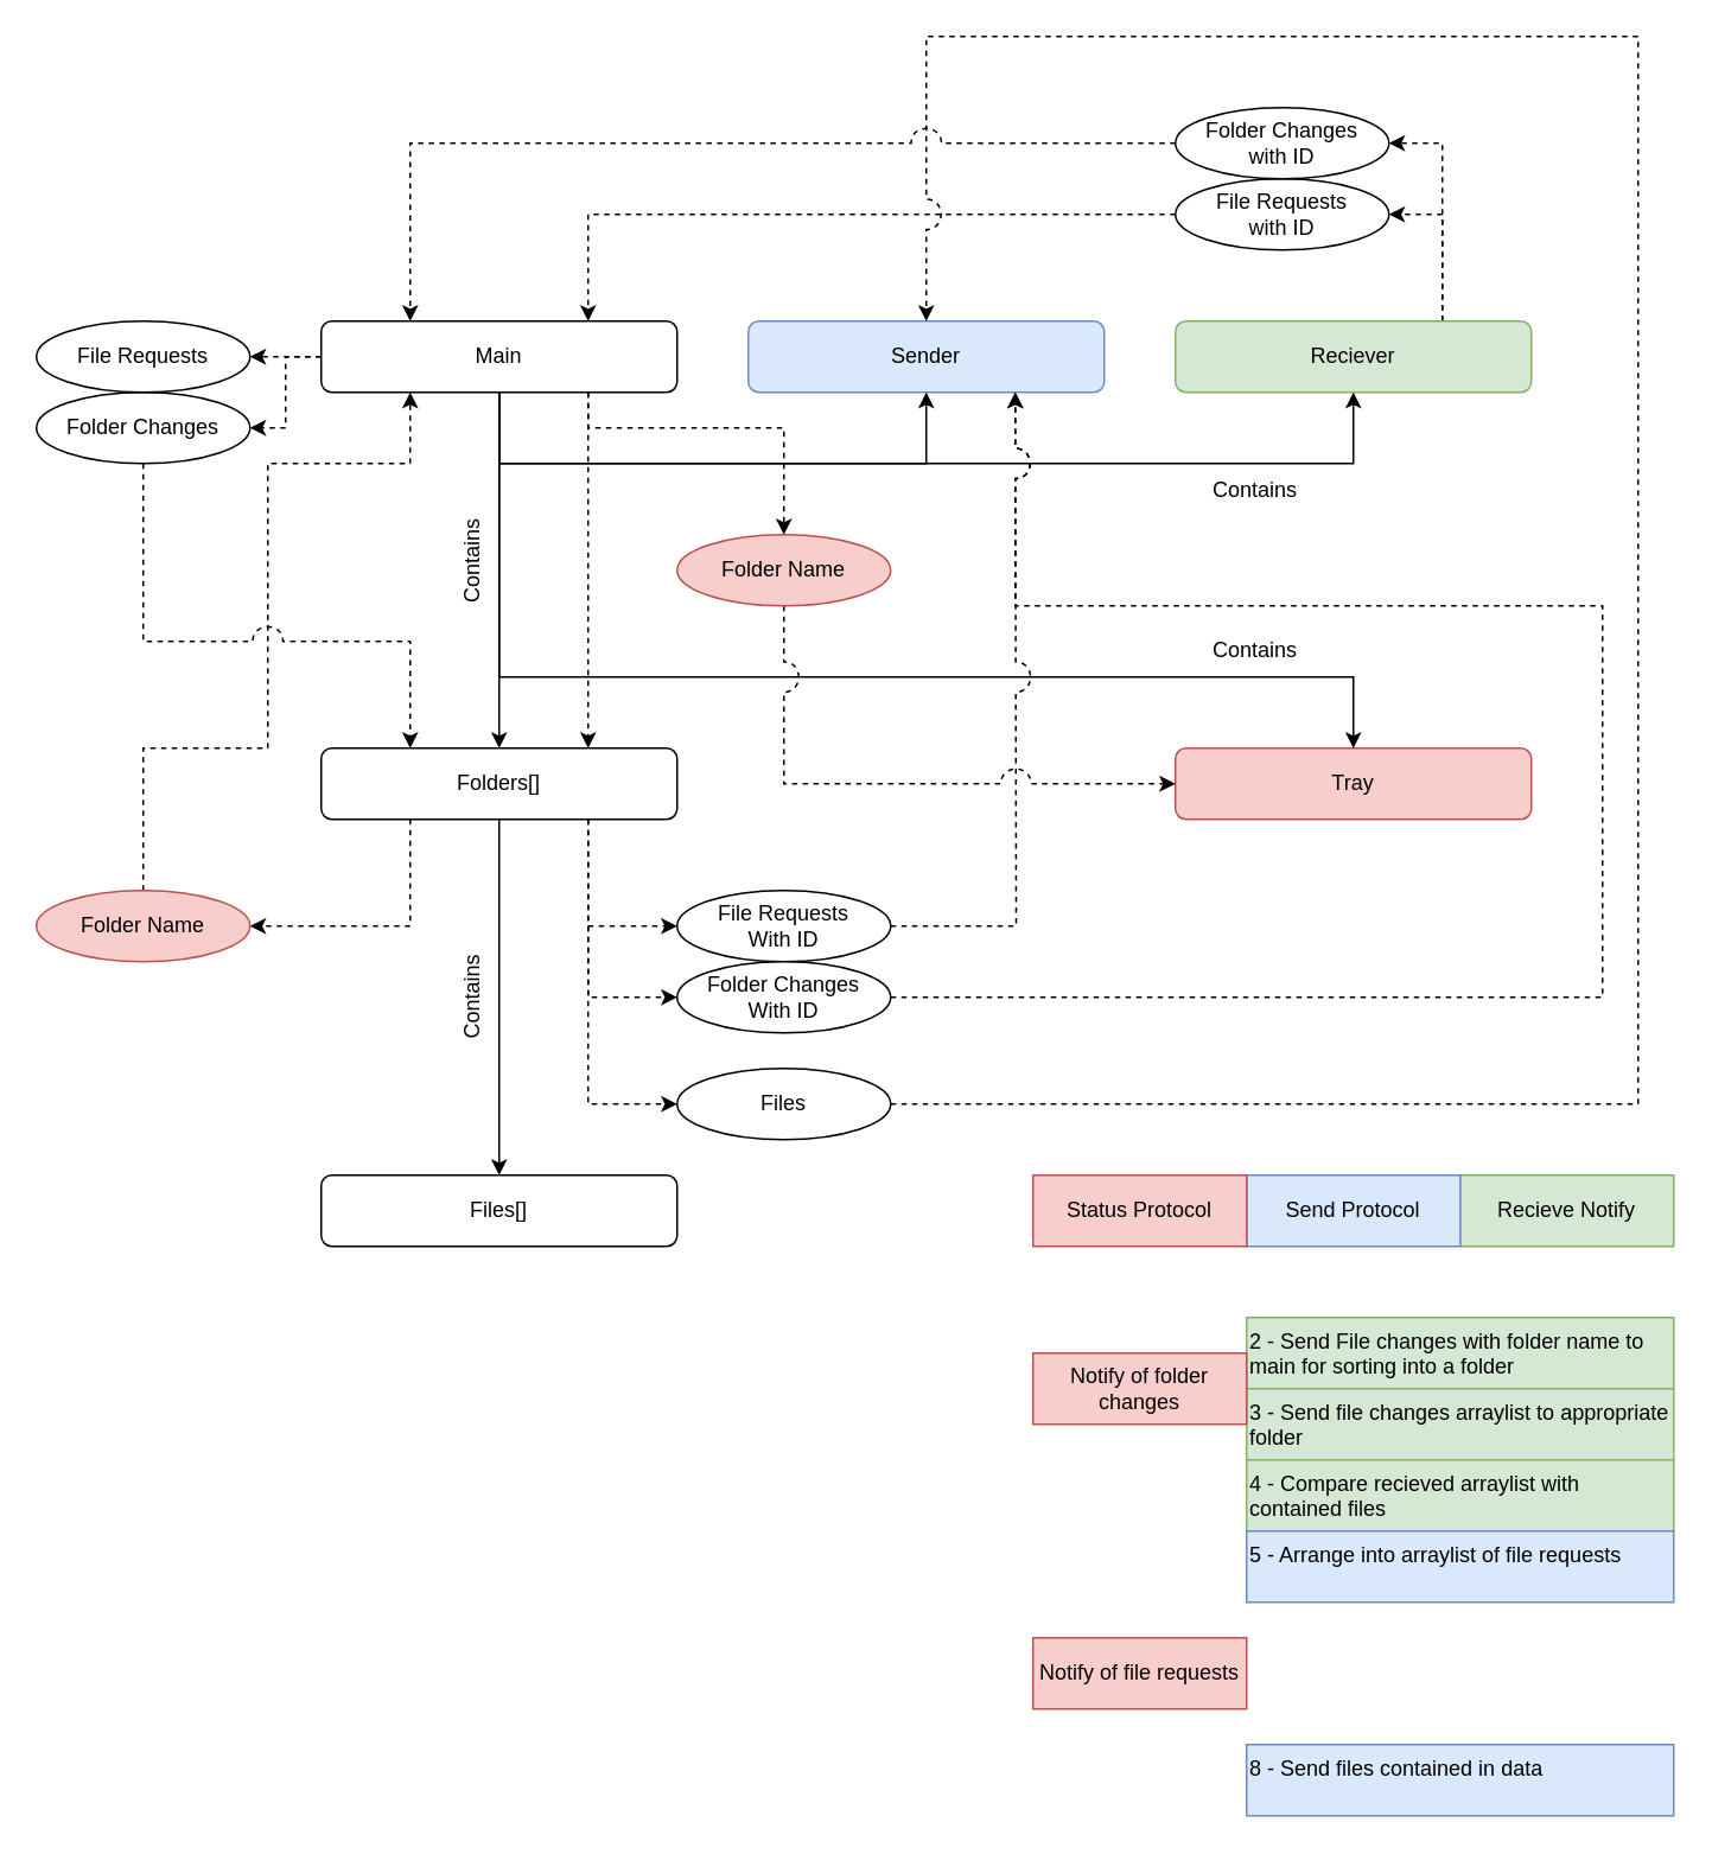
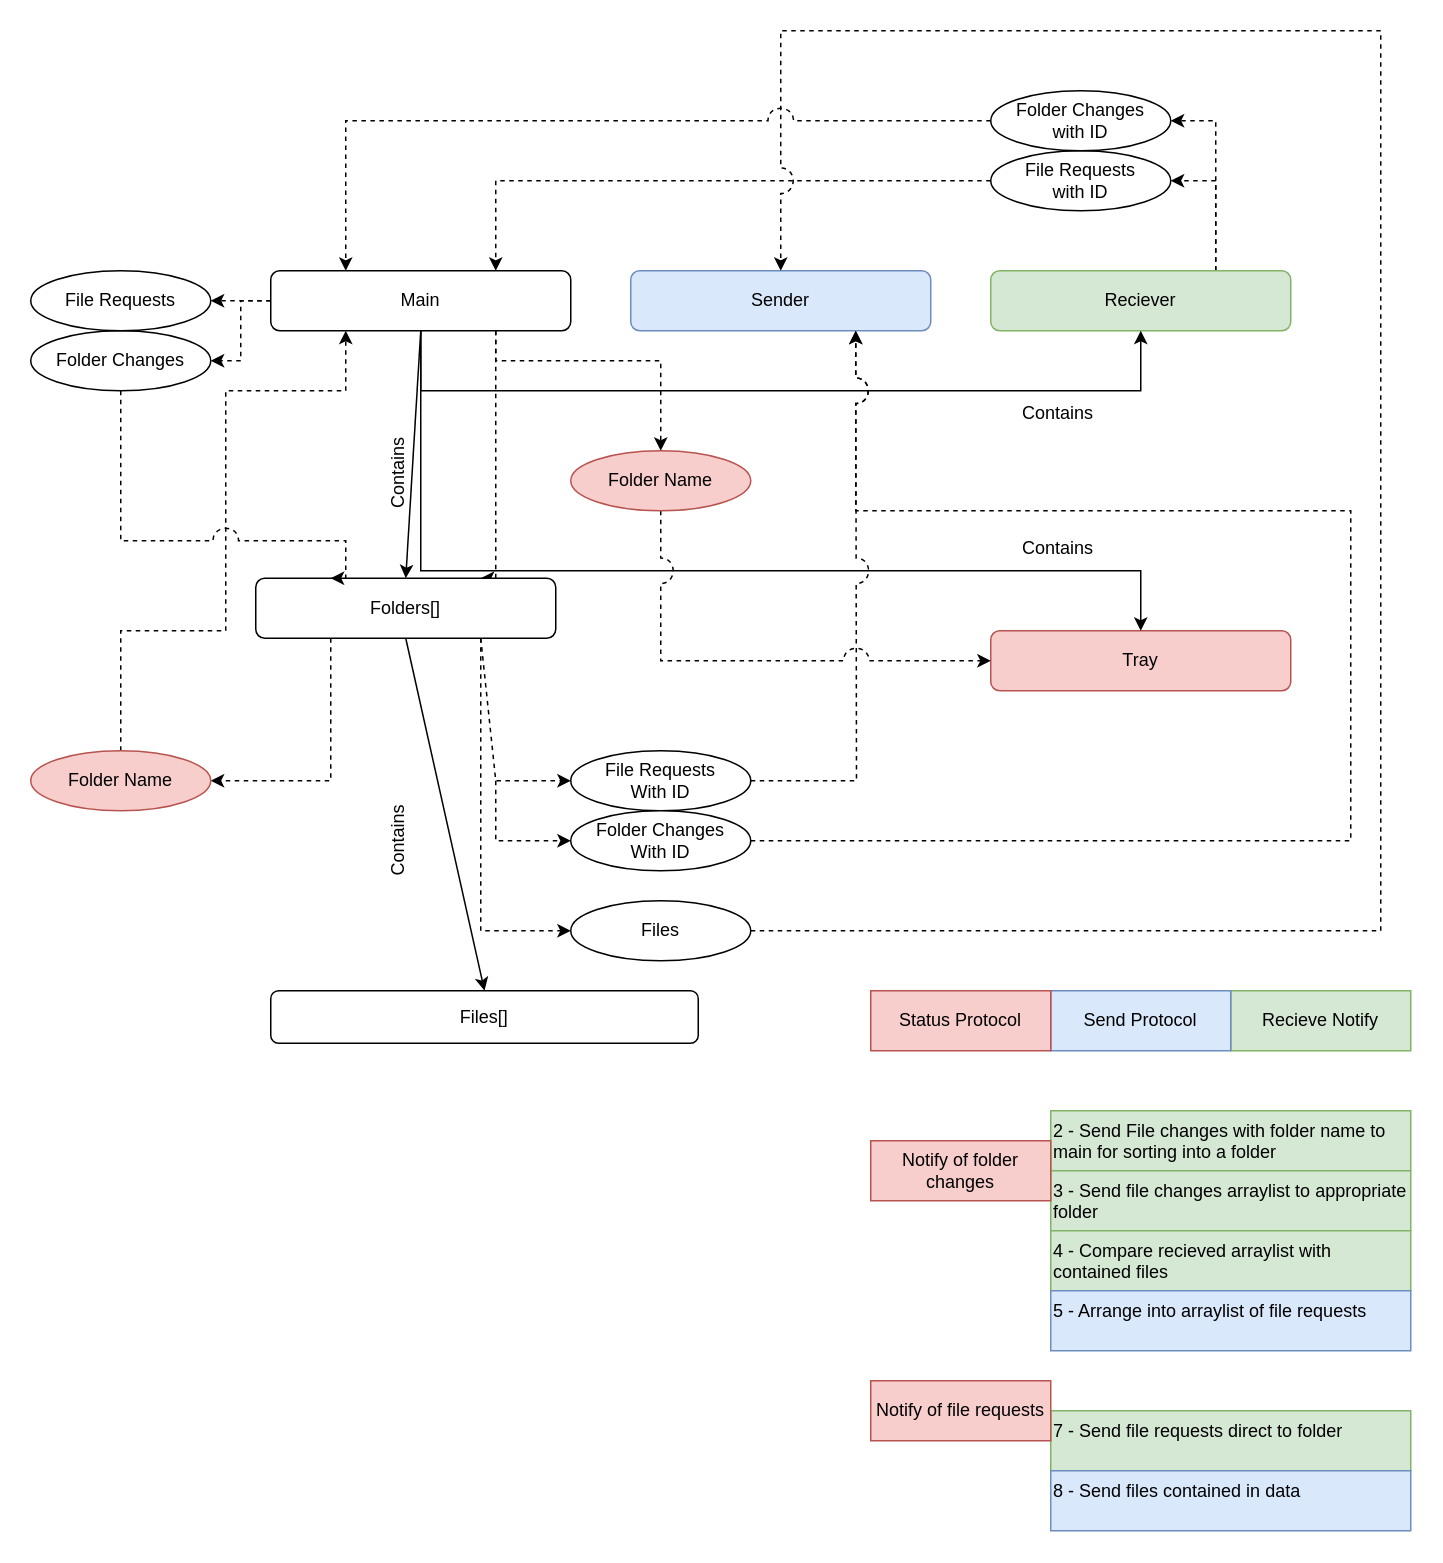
- <mxCell id="17" value="" style="endArrow=classic;html=1;rounded=0;exitX=0.5;exitY=1;exitDx=0;exitDy=0;entryX=0.5;entryY=1;entryDx=0;entryDy=0;" edge="1" parent="1" source="5" target="11"><mxGeometry width="50" height="50" relative="1" as="geometry"><mxPoint x="500" y="420" as="sourcePoint" /><mxPoint x="550" y="370" as="targetPoint" /><Array as="points"><mxPoint x="280" y="260" /><mxPoint x="520" y="260" /></Array></mxGeometry></mxCell>
- <mxCell id="14" value="Folders[]" style="rounded=1;whiteSpace=wrap;html=1;" vertex="1" parent="1"><mxGeometry x="180" y="420" width="200" height="40" as="geometry" /></mxCell>
+ <mxCell id="14" value="Folders[]" style="rounded=1;whiteSpace=wrap;html=1;" vertex="1" parent="1"><mxGeometry x="170" y="385" width="200" height="40" as="geometry" /></mxCell>
- <mxCell id="6" value="Files[]" style="rounded=1;whiteSpace=wrap;html=1;" vertex="1" parent="1"><mxGeometry x="180" y="660" width="200" height="40" as="geometry" /></mxCell>
+ <mxCell id="6" value="Files[]" style="rounded=1;whiteSpace=wrap;html=1;" vertex="1" parent="1"><mxGeometry x="180" y="660" width="285" height="35" as="geometry" /></mxCell>
+ <mxCell id="49" value="7 - Send file requests direct to folder" style="text;html=1;strokeColor=#82b366;fillColor=#d5e8d4;align=left;verticalAlign=top;whiteSpace=wrap;rounded=0;" vertex="1" parent="1"><mxGeometry x="700" y="940" width="240" height="40" as="geometry" /></mxCell>
